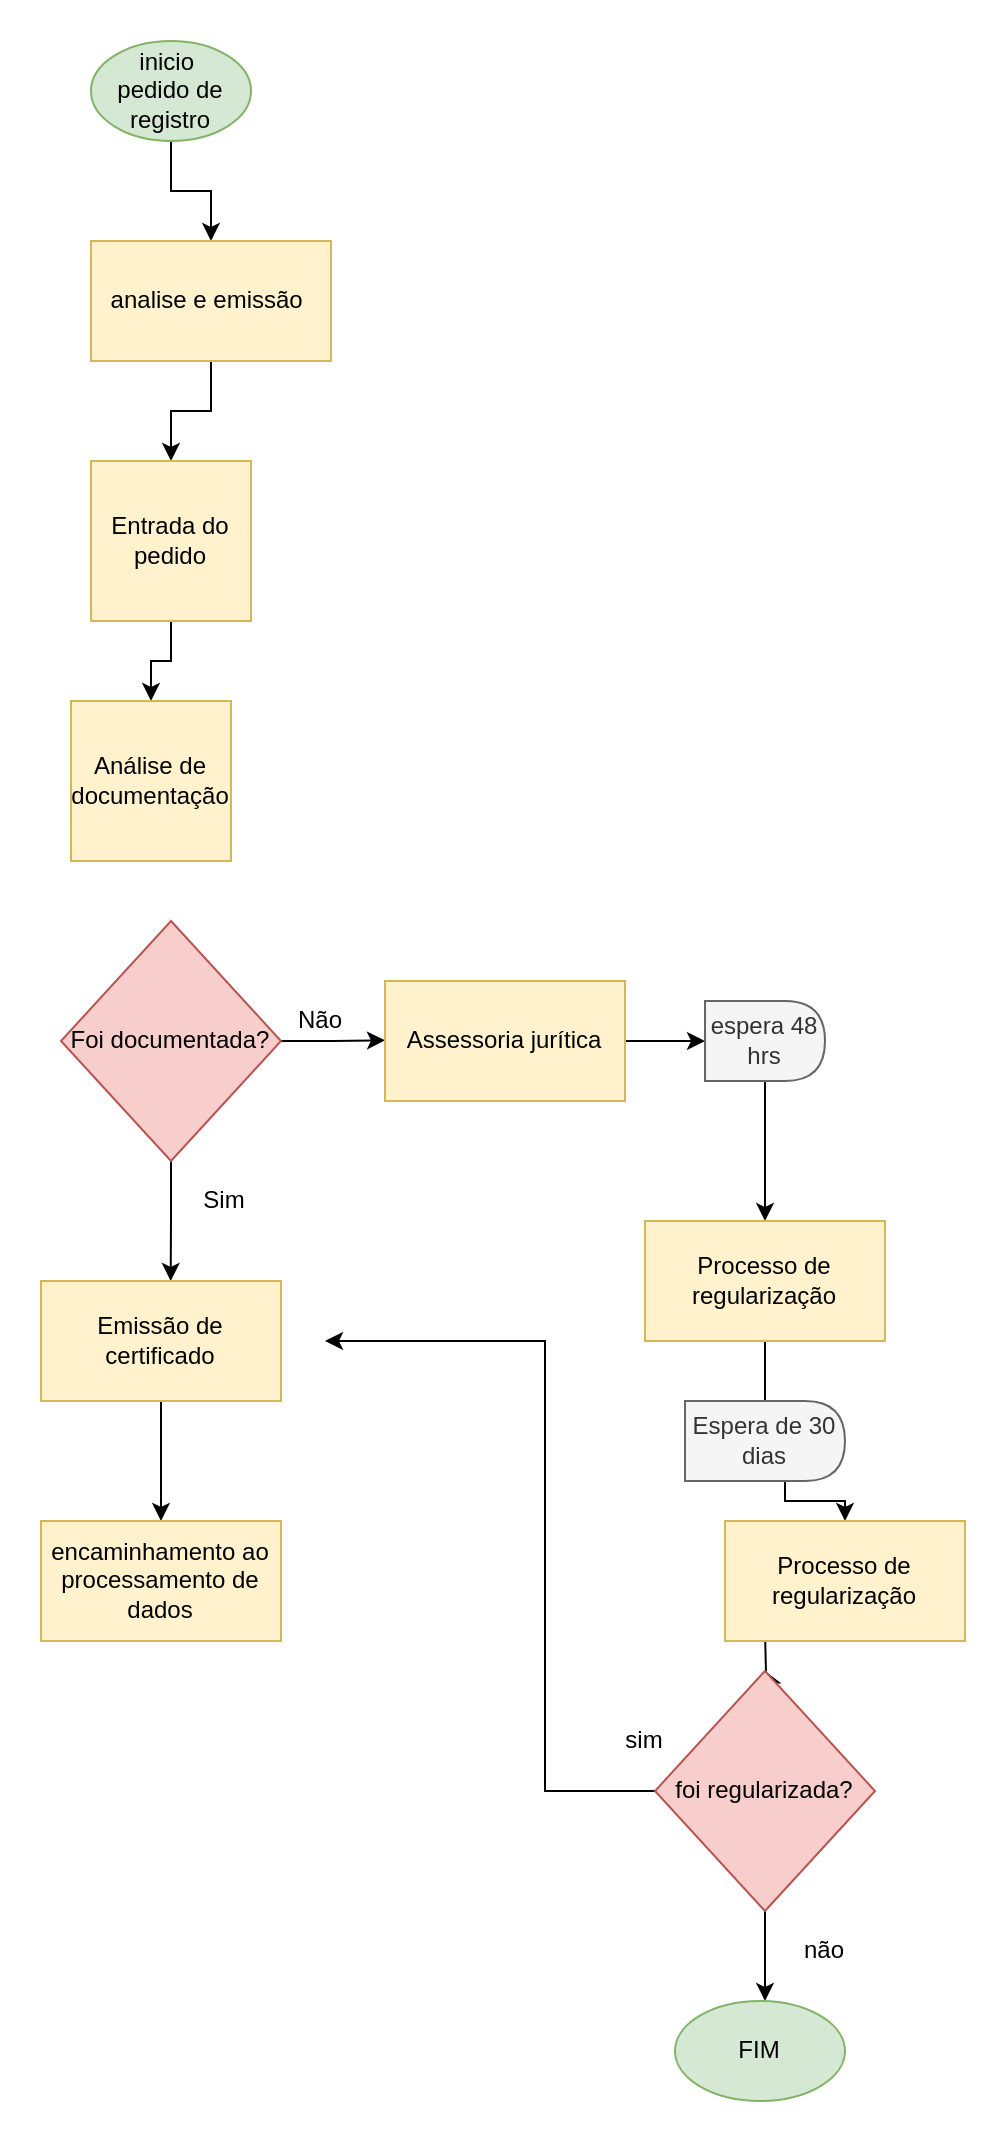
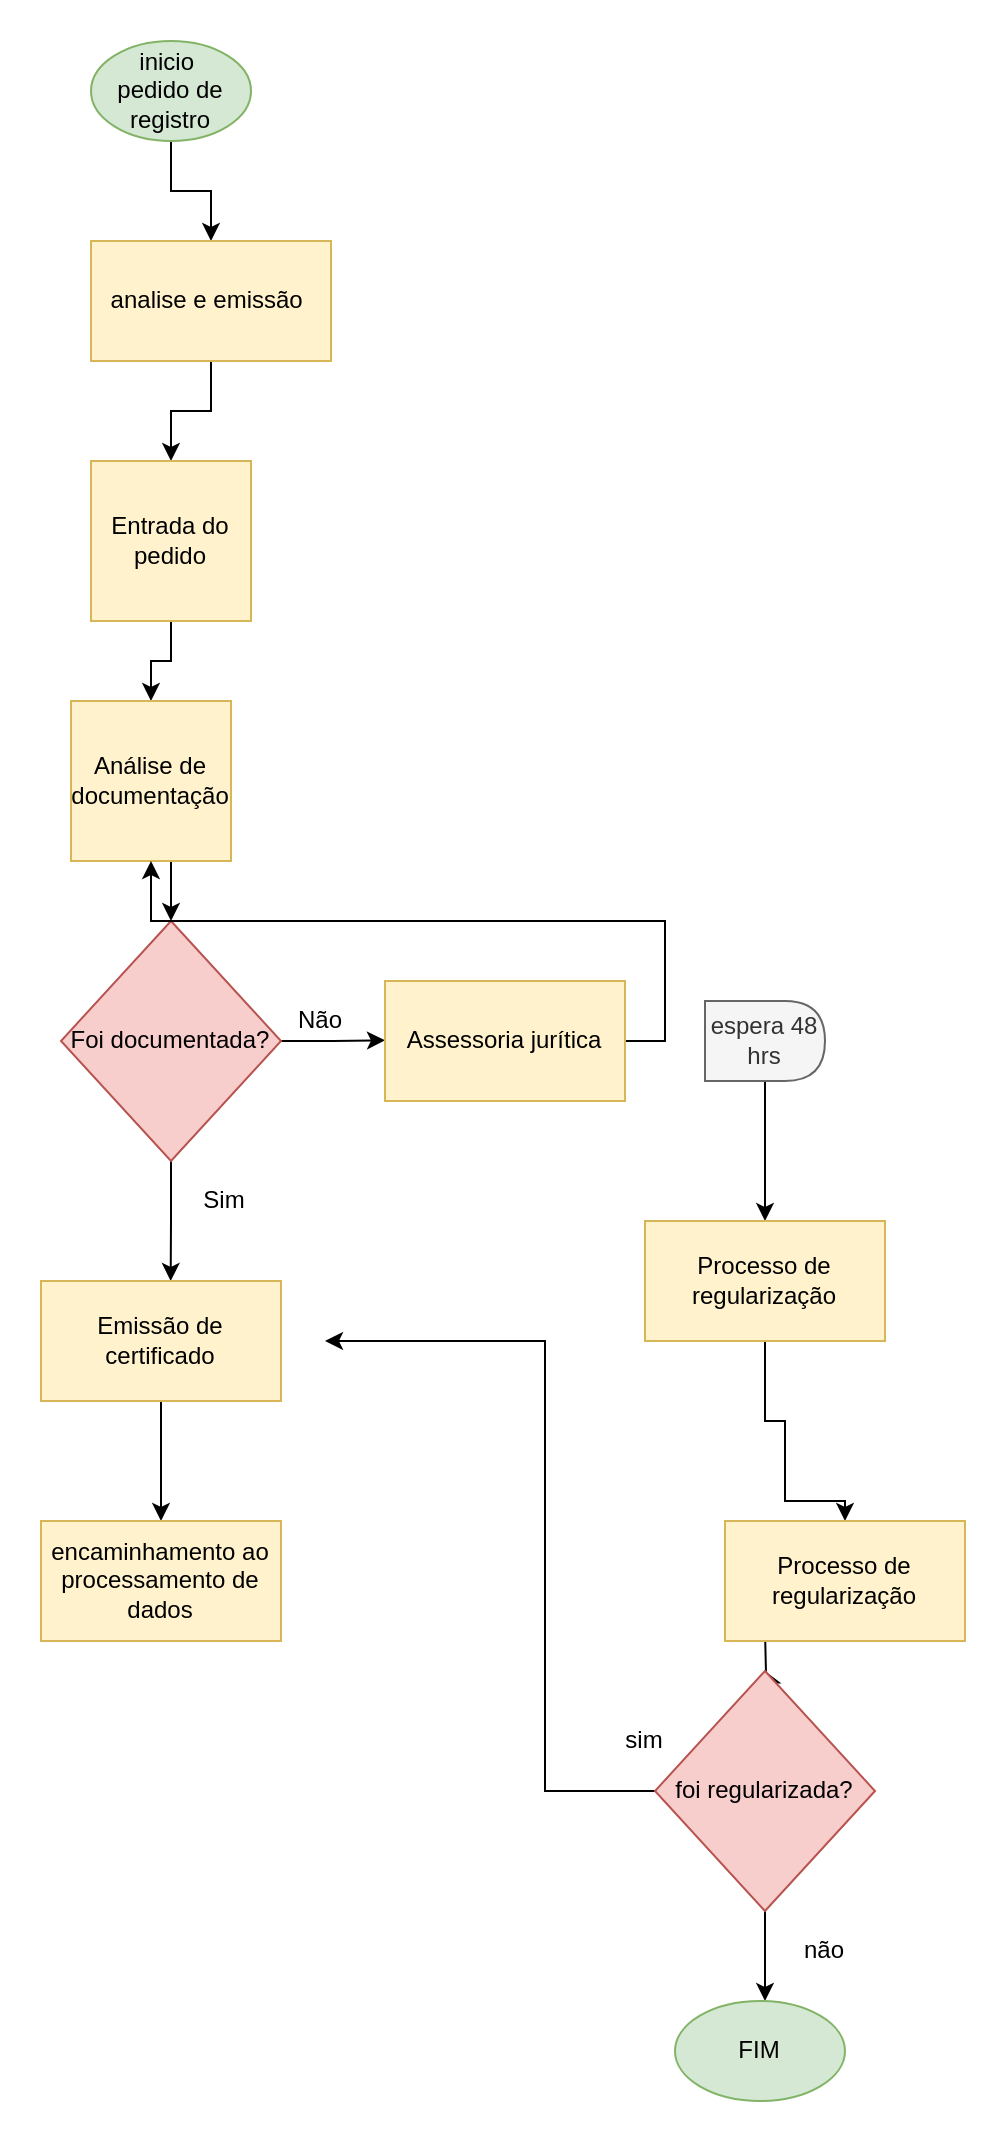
+ <mxCell id="8" style="edgeStyle=orthogonalEdgeStyle;rounded=0;orthogonalLoop=1;jettySize=auto;html=1;exitX=0.5;exitY=1;exitDx=0;exitDy=0;entryX=0.5;entryY=0;entryDx=0;entryDy=0;" edge="1" parent="1" source="9" target="12"><mxGeometry relative="1" as="geometry" /></mxCell>
- <mxCell id="13" style="edgeStyle=orthogonalEdgeStyle;rounded=0;orthogonalLoop=1;jettySize=auto;html=1;exitX=1;exitY=0.5;exitDx=0;exitDy=0;entryX=0;entryY=0.5;entryDx=0;entryDy=0;" edge="1" parent="1" source="14" target="16"><mxGeometry relative="1" as="geometry" /></mxCell>
+ <mxCell id="13" style="edgeStyle=orthogonalEdgeStyle;rounded=0;orthogonalLoop=1;jettySize=auto;html=1;exitX=1;exitY=0.5;exitDx=0;exitDy=0;" edge="1" parent="1" source="14" target="9"><mxGeometry relative="1" as="geometry" /></mxCell>
- <mxCell id="23" value="Espera de 30 dias" style="shape=delay;whiteSpace=wrap;html=1;fillColor=#f5f5f5;strokeColor=#666666;fontColor=#333333;" vertex="1" parent="1"><mxGeometry x="342" y="700" width="80" height="40" as="geometry" /></mxCell>
